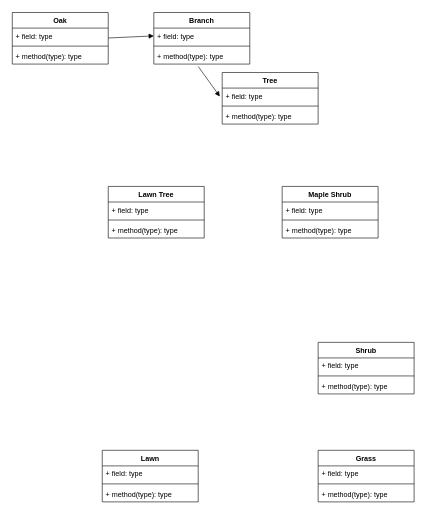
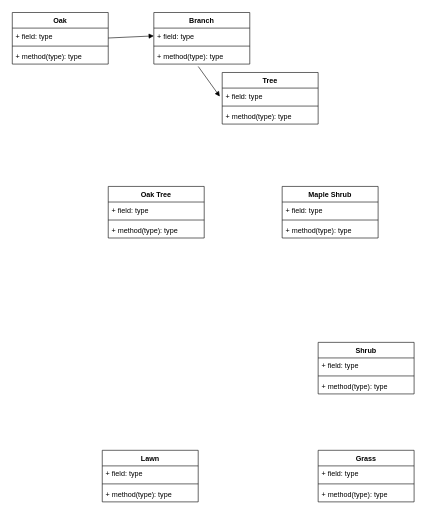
- <mxCell id="2" value="Lawn Tree" style="swimlane;fontStyle=1;align=center;verticalAlign=top;childLayout=stackLayout;horizontal=1;startSize=26;horizontalStack=0;resizeParent=1;resizeParentMax=0;resizeLast=0;collapsible=1;marginBottom=0;" vertex="1" parent="1"><mxGeometry x="180" y="310" width="160" height="86" as="geometry" /></mxCell>
+ <mxCell id="2" value="Oak Tree" style="swimlane;fontStyle=1;align=center;verticalAlign=top;childLayout=stackLayout;horizontal=1;startSize=26;horizontalStack=0;resizeParent=1;resizeParentMax=0;resizeLast=0;collapsible=1;marginBottom=0;" vertex="1" parent="1"><mxGeometry x="180" y="310" width="160" height="86" as="geometry" /></mxCell>
